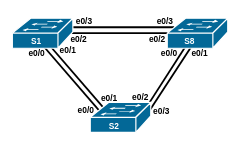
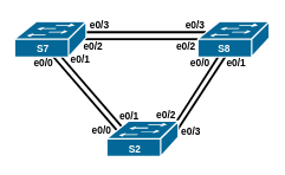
- <mxCell id="17" value="&lt;b&gt;&lt;font color=&quot;#ffffff&quot; style=&quot;font-size: 14px;&quot;&gt;S1&lt;/font&gt;&lt;/b&gt;" style="text;html=1;align=center;verticalAlign=middle;whiteSpace=wrap;rounded=0;" parent="15" vertex="1"><mxGeometry x="10" y="23" width="60" height="30" as="geometry" /></mxCell>
+ <mxCell id="17" value="&lt;b&gt;&lt;font color=&quot;#ffffff&quot; style=&quot;font-size: 14px;&quot;&gt;S7&lt;/font&gt;&lt;/b&gt;" style="text;html=1;align=center;verticalAlign=middle;whiteSpace=wrap;rounded=0;" parent="15" vertex="1"><mxGeometry x="10" y="23" width="60" height="30" as="geometry" /></mxCell>
